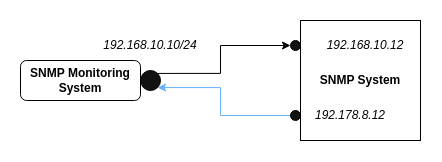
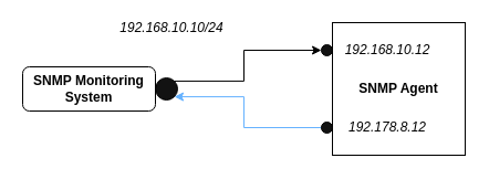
- <mxCell id="9" value="192.168.10.10/24" style="text;html=1;align=center;verticalAlign=middle;whiteSpace=wrap;rounded=0;fontStyle=2" vertex="1" parent="1"><mxGeometry x="100" y="30" width="100" height="30" as="geometry" /></mxCell>
+ <mxCell id="9" value="192.168.10.10/24" style="text;html=1;align=center;verticalAlign=middle;whiteSpace=wrap;rounded=0;fontStyle=2" vertex="1" parent="1"><mxGeometry x="105" y="10" width="100" height="30" as="geometry" /></mxCell>
- <mxCell id="10" value="192.168.10.12" style="text;html=1;align=center;verticalAlign=middle;whiteSpace=wrap;rounded=0;fontStyle=2" vertex="1" parent="1"><mxGeometry x="325" y="30" width="80" height="30" as="geometry" /></mxCell>
+ <mxCell id="10" value="192.168.10.12" style="text;html=1;align=center;verticalAlign=middle;whiteSpace=wrap;rounded=0;fontStyle=2" vertex="1" parent="1"><mxGeometry x="310" y="30" width="80" height="30" as="geometry" /></mxCell>
- <mxCell id="3" value="SNMP System" style="rounded=0;whiteSpace=wrap;html=1;fontStyle=1" parent="1" vertex="1"><mxGeometry x="300" y="20" width="120" height="120" as="geometry" /></mxCell>
+ <mxCell id="3" value="SNMP Agent" style="rounded=0;whiteSpace=wrap;html=1;fontStyle=1" parent="1" vertex="1"><mxGeometry x="300" y="20" width="120" height="120" as="geometry" /></mxCell>
